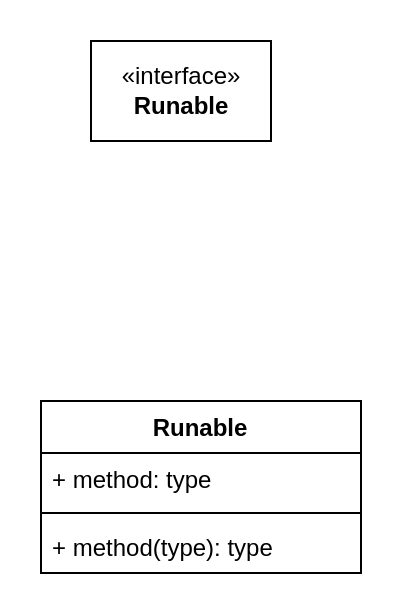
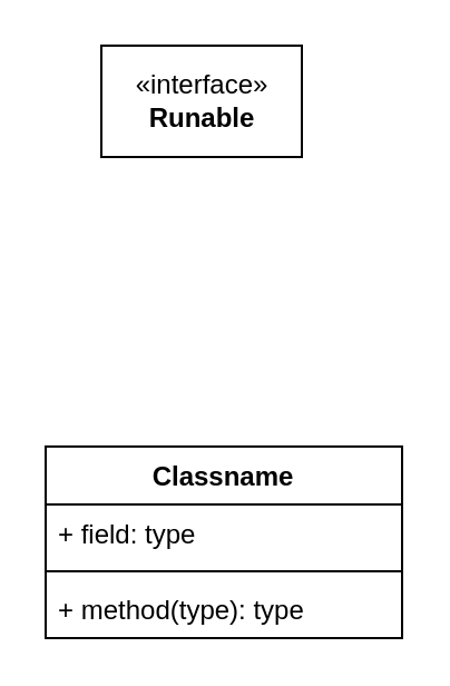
- <mxCell id="3" value="Runable" parent="1" vertex="1" style="swimlane;fontStyle=1;align=center;verticalAlign=top;childLayout=stackLayout;horizontal=1;startSize=26;horizontalStack=0;resizeParent=1;resizeParentMax=0;resizeLast=0;collapsible=1;marginBottom=0;"><mxGeometry as="geometry" height="86" width="160" y="200" x="20" /></mxCell>
+ <mxCell id="3" value="Classname" parent="1" vertex="1" style="swimlane;fontStyle=1;align=center;verticalAlign=top;childLayout=stackLayout;horizontal=1;startSize=26;horizontalStack=0;resizeParent=1;resizeParentMax=0;resizeLast=0;collapsible=1;marginBottom=0;"><mxGeometry as="geometry" height="86" width="160" y="200" x="20" /></mxCell>
- <mxCell id="4" value="+ method: type" parent="3" vertex="1" style="text;strokeColor=none;fillColor=none;align=left;verticalAlign=top;spacingLeft=4;spacingRight=4;overflow=hidden;rotatable=0;points=[[0,0.5],[1,0.5]];portConstraint=eastwest;"><mxGeometry as="geometry" height="26" width="160" y="26" /></mxCell>
+ <mxCell id="4" value="+ field: type" parent="3" vertex="1" style="text;strokeColor=none;fillColor=none;align=left;verticalAlign=top;spacingLeft=4;spacingRight=4;overflow=hidden;rotatable=0;points=[[0,0.5],[1,0.5]];portConstraint=eastwest;"><mxGeometry as="geometry" height="26" width="160" y="26" /></mxCell>
